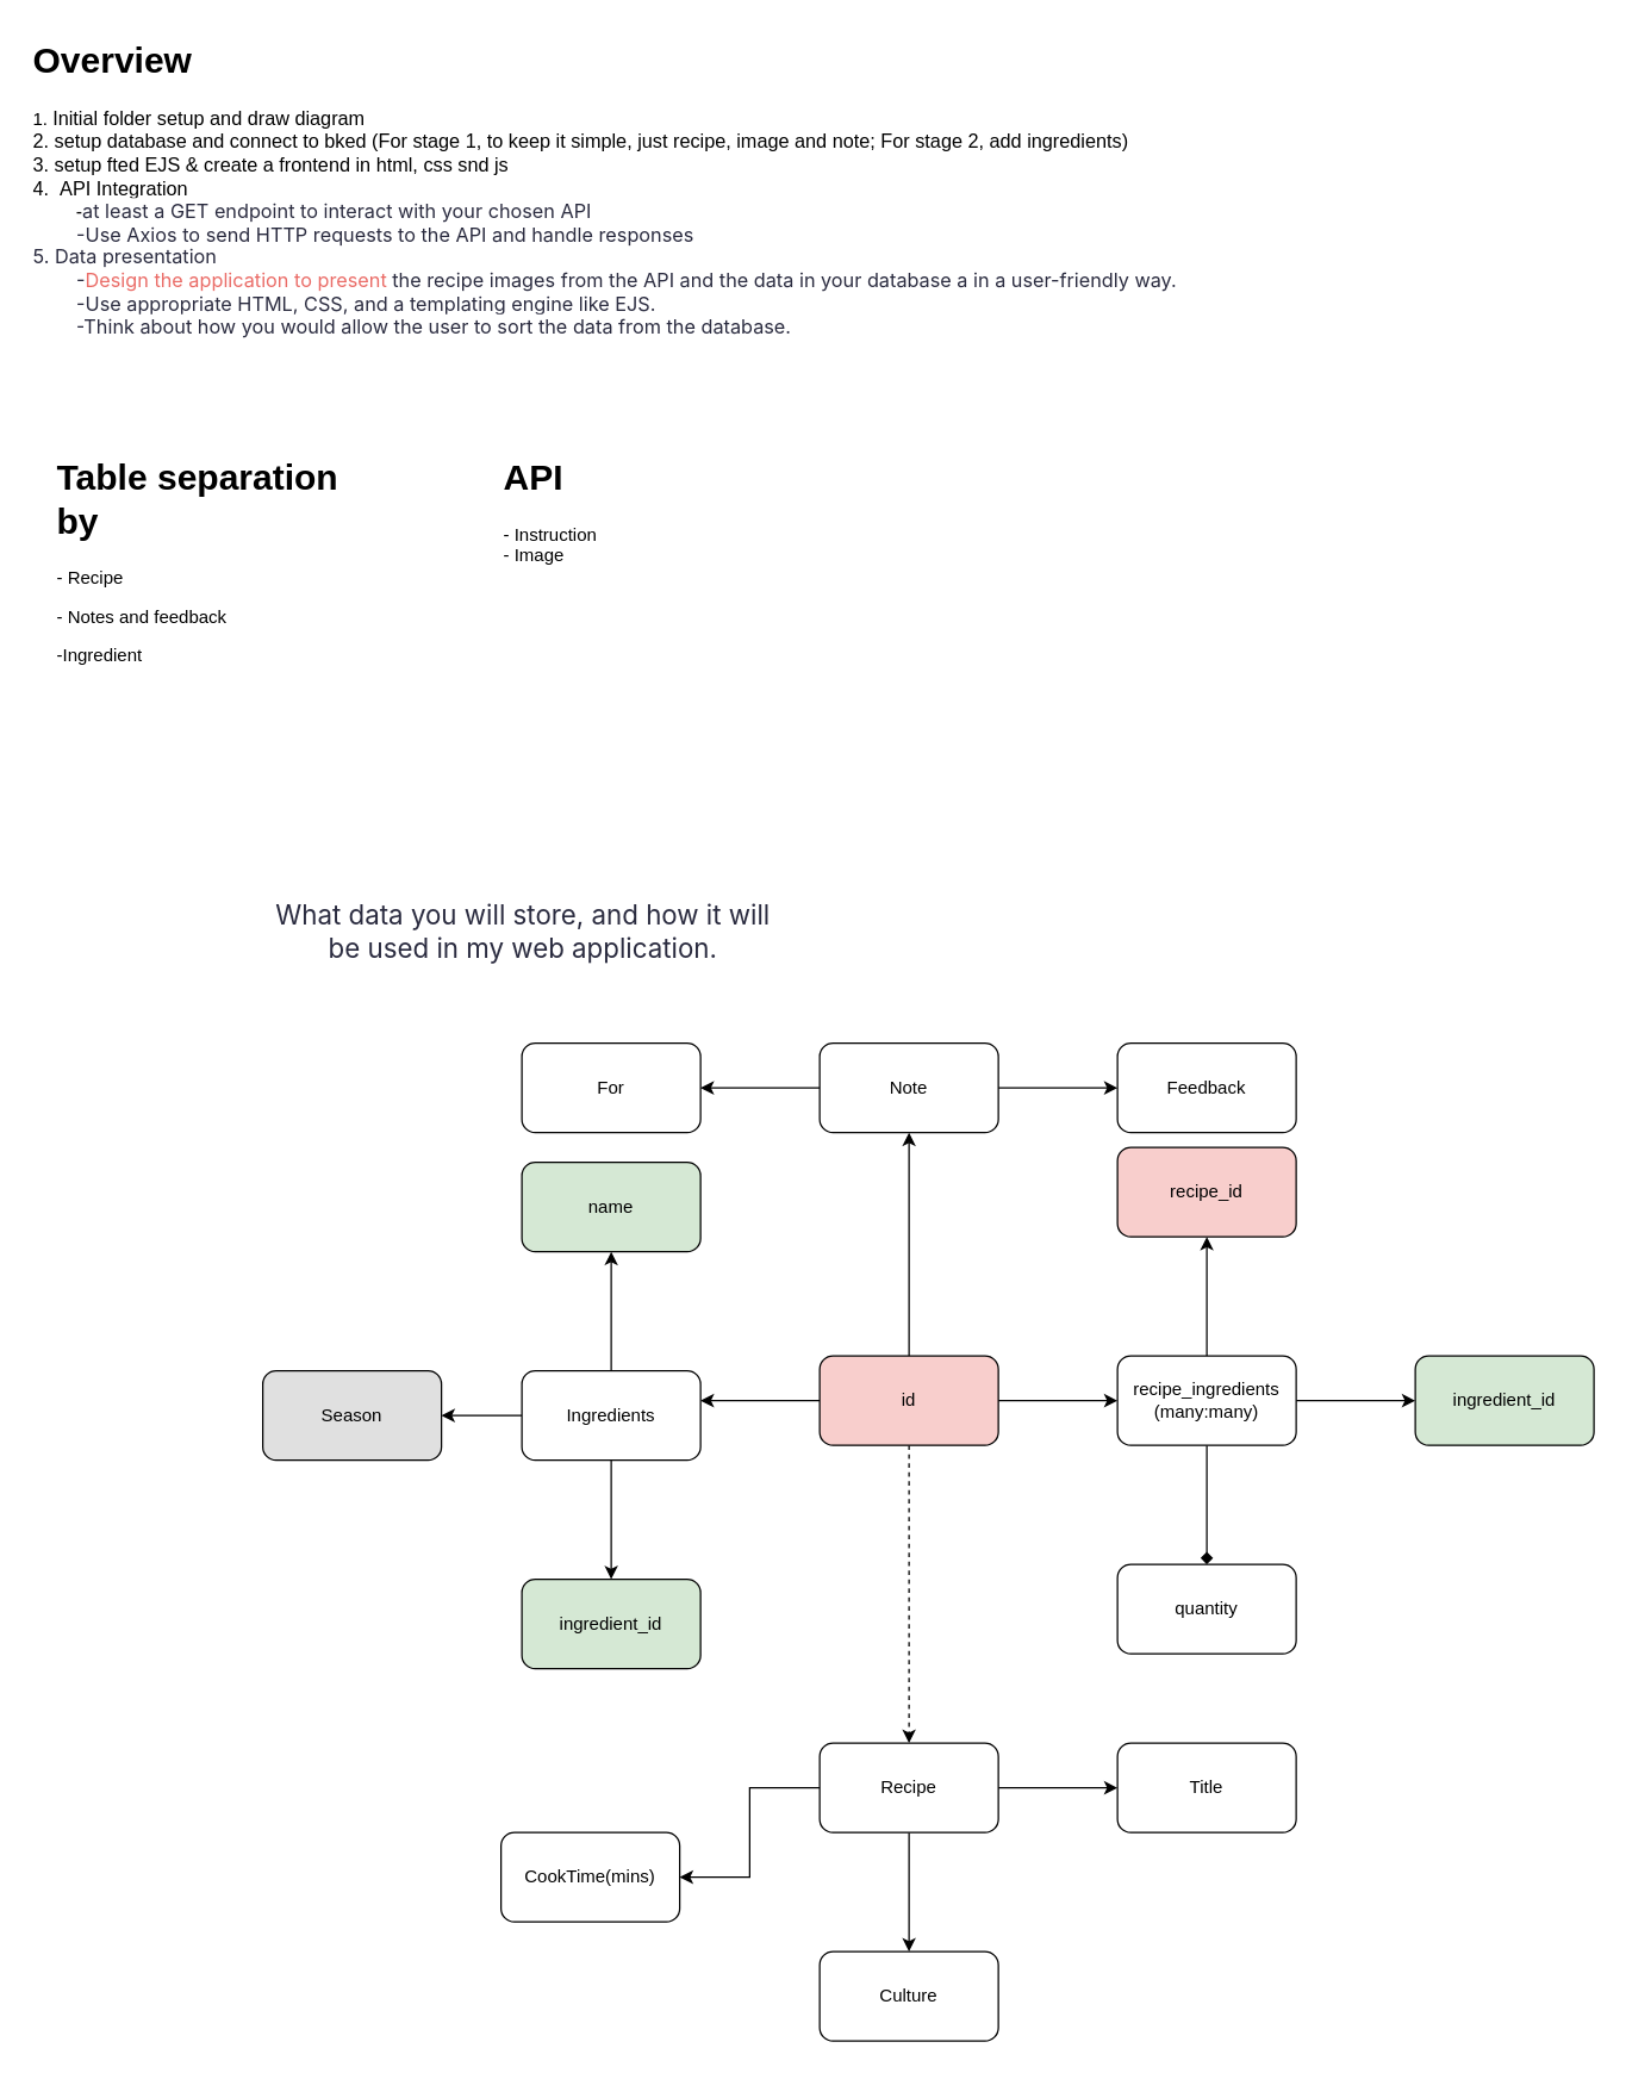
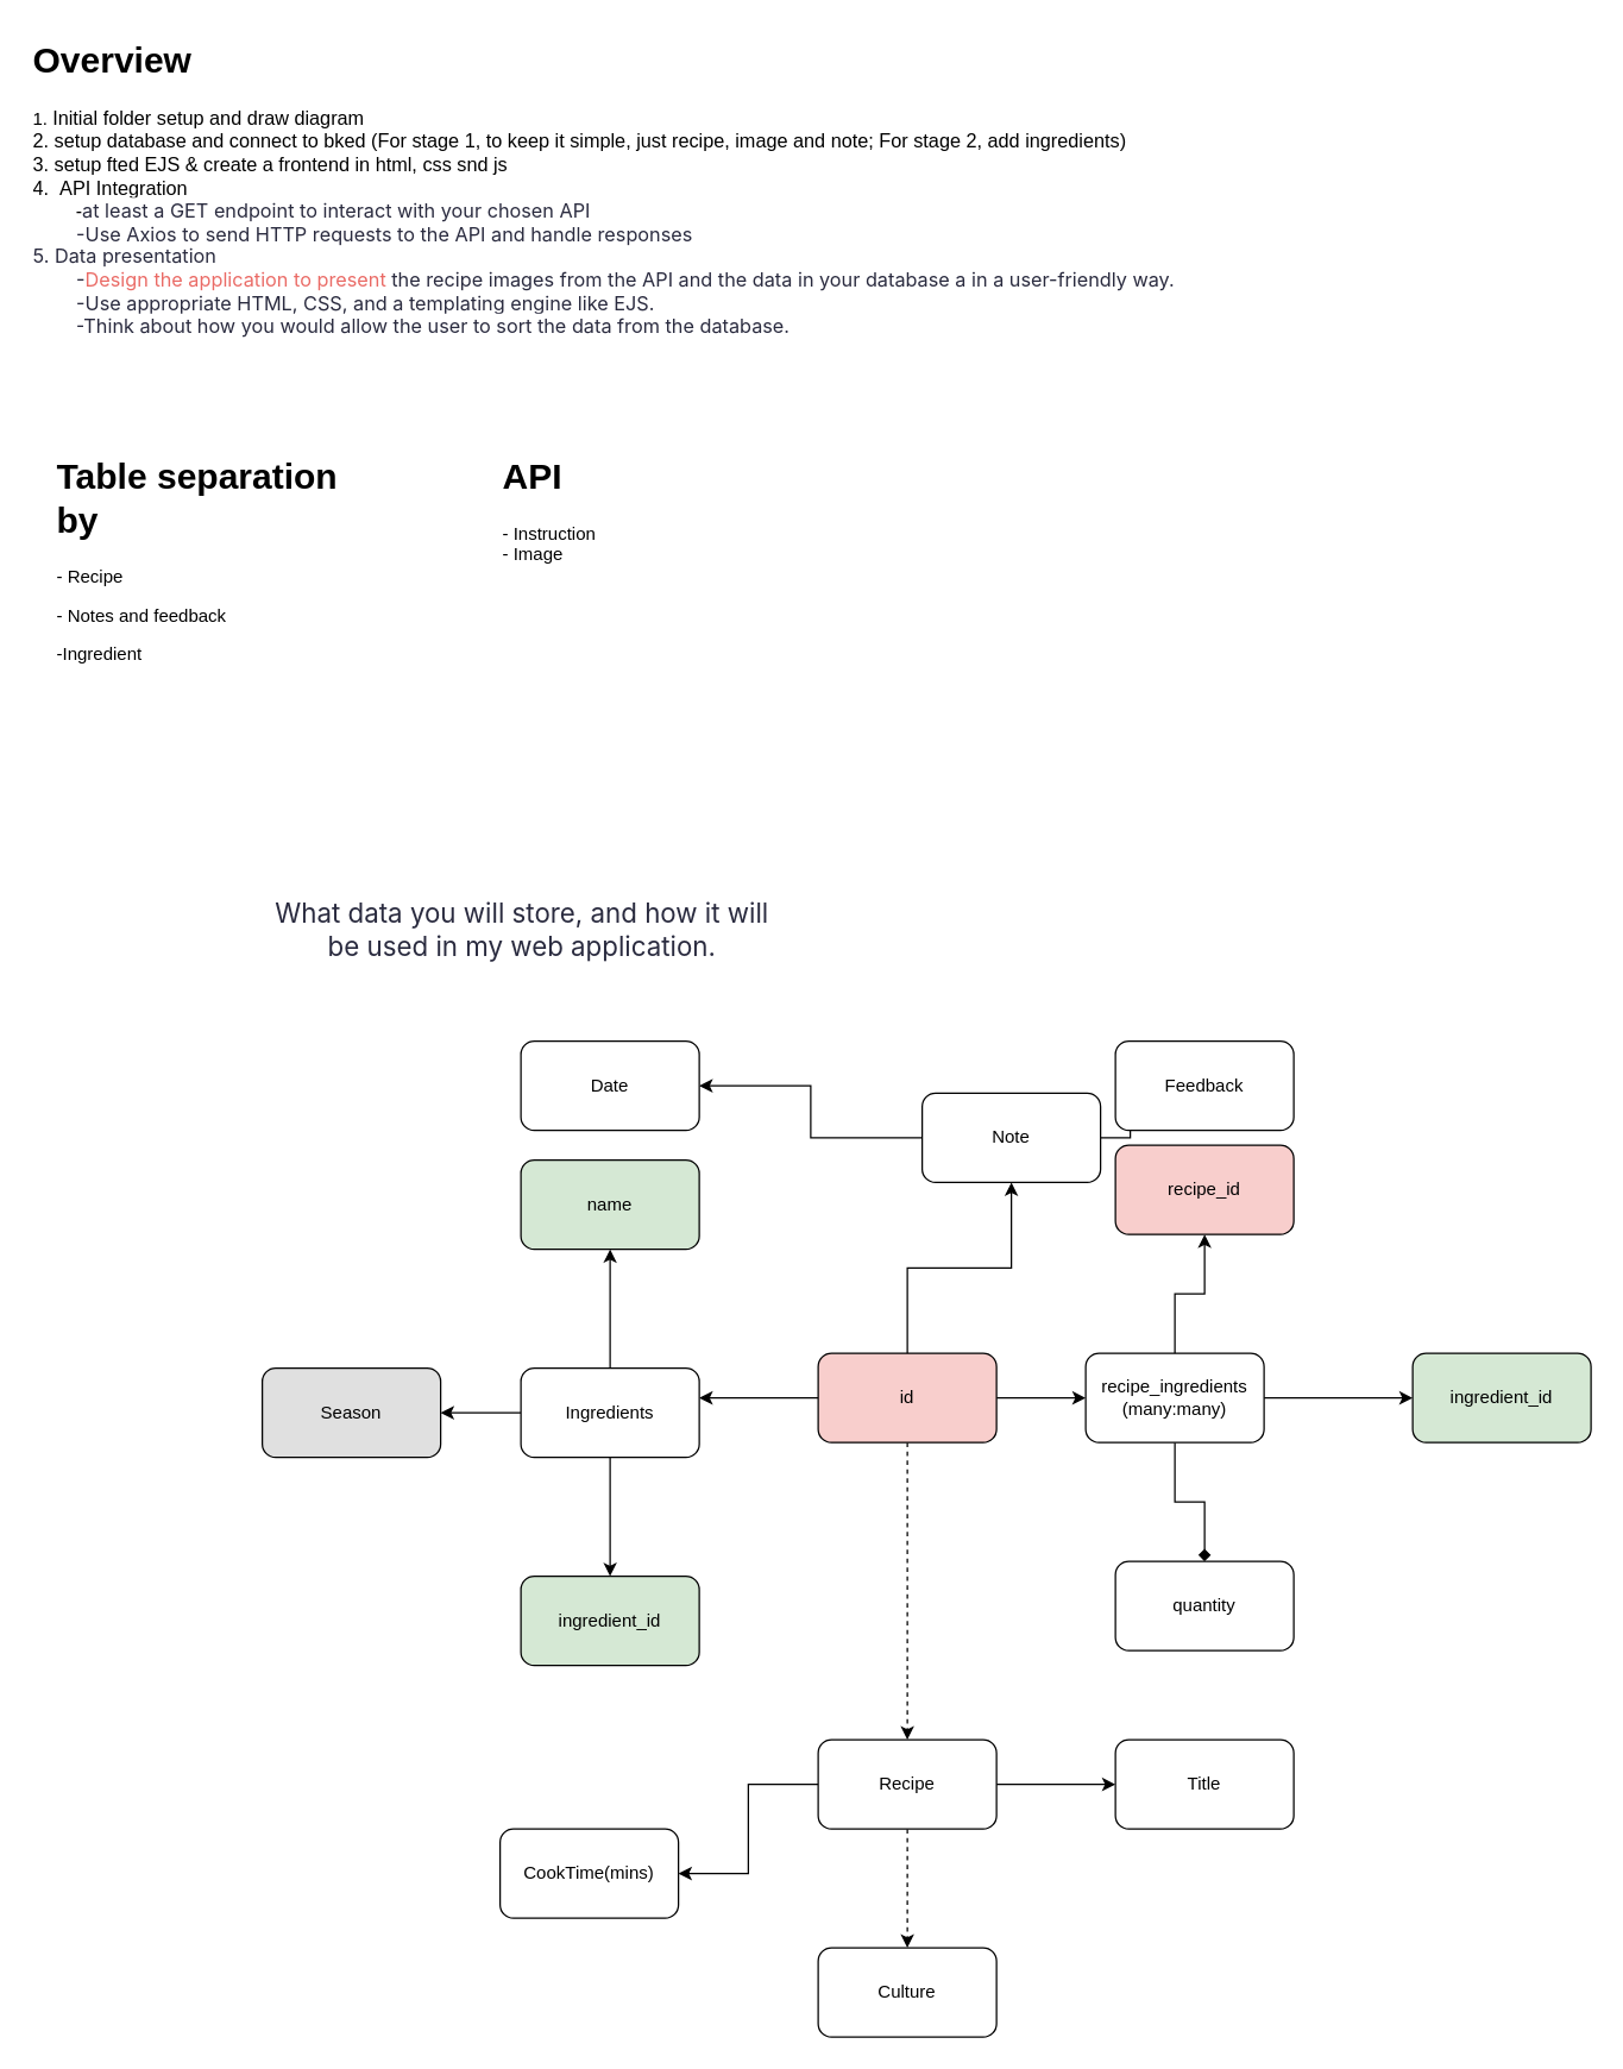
- <mxCell id="15" value="For" style="whiteSpace=wrap;html=1;rounded=1;" vertex="1" parent="1"><mxGeometry x="350" y="700" width="120" height="60" as="geometry" /></mxCell>
+ <mxCell id="15" value="Date" style="whiteSpace=wrap;html=1;rounded=1;" vertex="1" parent="1"><mxGeometry x="350" y="700" width="120" height="60" as="geometry" /></mxCell>
- <mxCell id="14" value="Note" style="whiteSpace=wrap;html=1;rounded=1;" vertex="1" parent="1"><mxGeometry x="550" y="700" width="120" height="60" as="geometry" /></mxCell>
+ <mxCell id="14" value="Note" style="whiteSpace=wrap;html=1;rounded=1;" vertex="1" parent="1"><mxGeometry x="620" y="735" width="120" height="60" as="geometry" /></mxCell>
- <mxCell id="30" value="recipe_ingredients&lt;div&gt;(many:many)&lt;/div&gt;" style="whiteSpace=wrap;html=1;rounded=1;" vertex="1" parent="1"><mxGeometry x="750" y="910" width="120" height="60" as="geometry" /></mxCell>
+ <mxCell id="30" value="recipe_ingredients&lt;div&gt;(many:many)&lt;/div&gt;" style="whiteSpace=wrap;html=1;rounded=1;" vertex="1" parent="1"><mxGeometry x="730" y="910" width="120" height="60" as="geometry" /></mxCell>
- <mxCell id="8" value="" style="edgeStyle=orthogonalEdgeStyle;rounded=0;orthogonalLoop=1;jettySize=auto;html=1;" edge="1" parent="1" source="11" target="22"><mxGeometry relative="1" as="geometry" /></mxCell>
+ <mxCell id="8" value="" style="edgeStyle=orthogonalEdgeStyle;rounded=0;orthogonalLoop=1;jettySize=auto;html=1;dashed=1;" edge="1" parent="1" source="11" target="22"><mxGeometry relative="1" as="geometry" /></mxCell>
